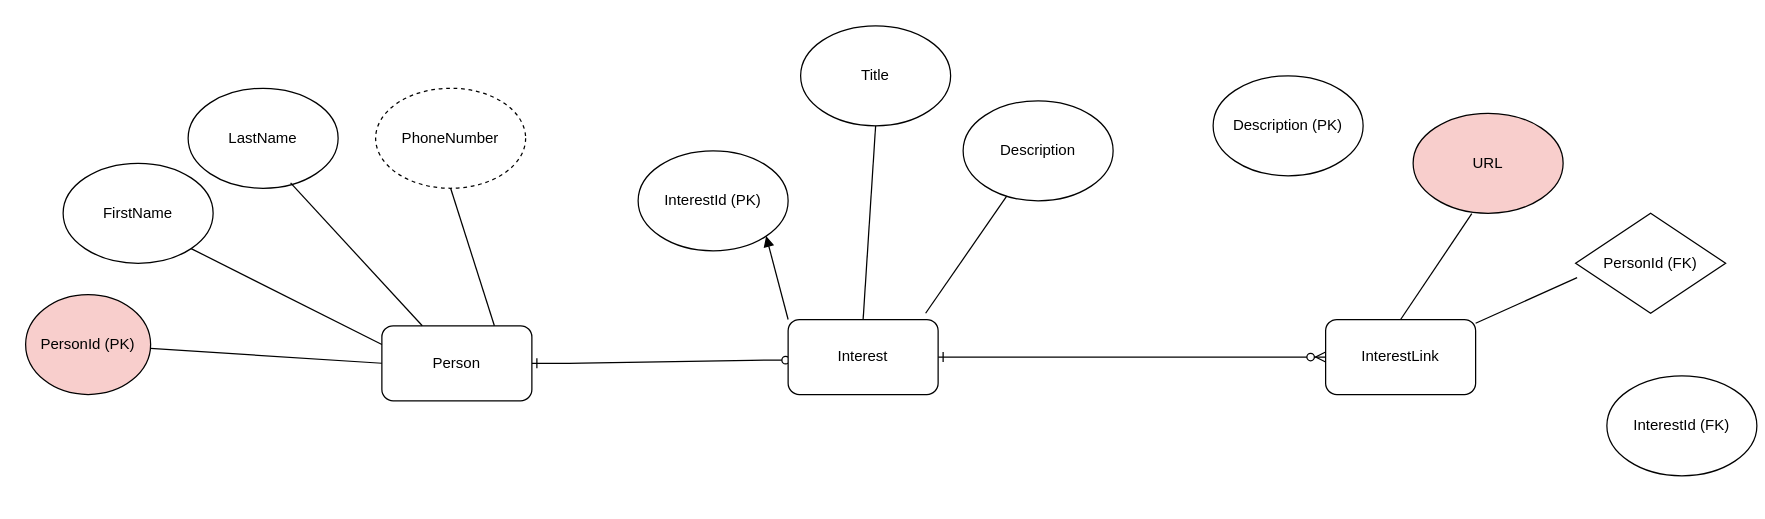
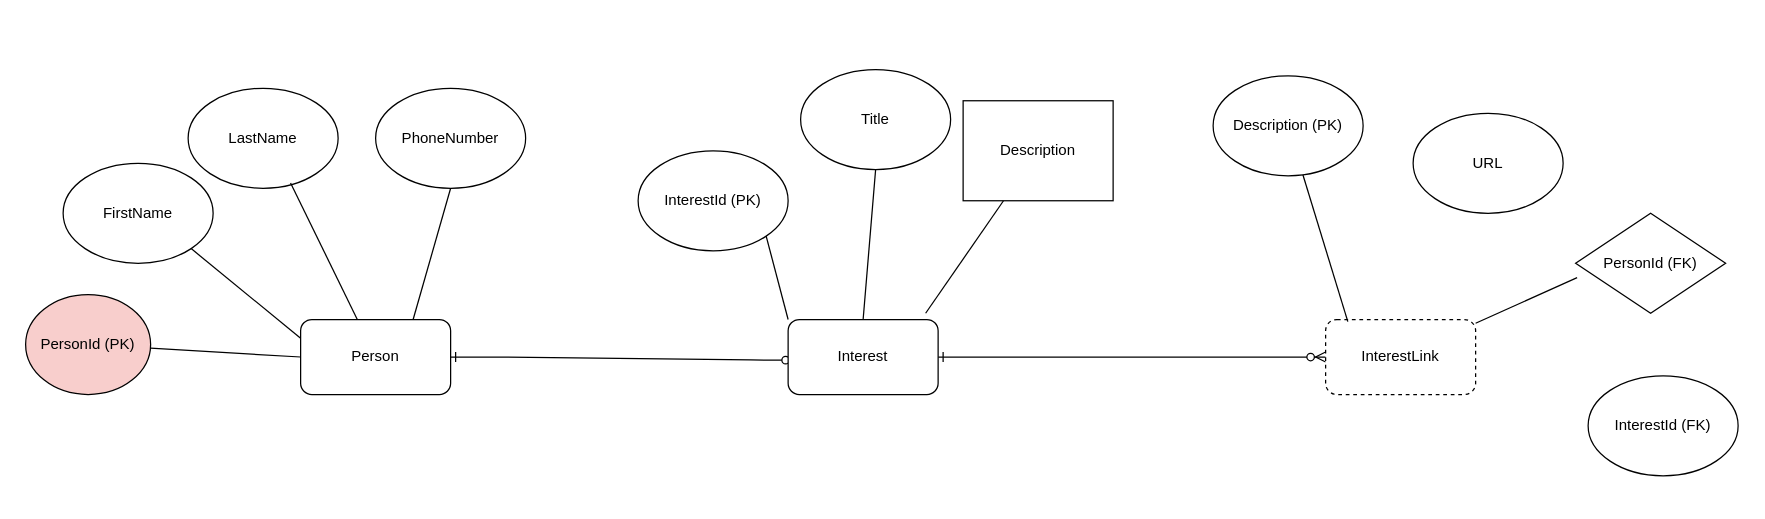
- <mxCell id="17" value="Title" style="ellipse;whiteSpace=wrap;html=1;" vertex="1" parent="1"><mxGeometry x="640" y="20" width="120" height="80" as="geometry" /></mxCell>
+ <mxCell id="17" value="Title" style="ellipse;whiteSpace=wrap;html=1;" vertex="1" parent="1"><mxGeometry x="640" y="55" width="120" height="80" as="geometry" /></mxCell>
- <mxCell id="9" value="PhoneNumber" style="ellipse;whiteSpace=wrap;html=1;dashed=1;" vertex="1" parent="1"><mxGeometry x="300" y="70" width="120" height="80" as="geometry" /></mxCell>
+ <mxCell id="9" value="PhoneNumber" style="ellipse;whiteSpace=wrap;html=1;" vertex="1" parent="1"><mxGeometry x="300" y="70" width="120" height="80" as="geometry" /></mxCell>
- <mxCell id="18" value="Description" style="ellipse;whiteSpace=wrap;html=1;" vertex="1" parent="1"><mxGeometry x="770" y="80" width="120" height="80" as="geometry" /></mxCell>
+ <mxCell id="18" value="Description" style="whiteSpace=wrap;html=1;rounded=0;" vertex="1" parent="1"><mxGeometry x="770" y="80" width="120" height="80" as="geometry" /></mxCell>
- <mxCell id="22" value="URL" style="ellipse;whiteSpace=wrap;html=1;fillColor=#f8cecc;" vertex="1" parent="1"><mxGeometry x="1130" y="90" width="120" height="80" as="geometry" /></mxCell>
+ <mxCell id="22" value="URL" style="ellipse;whiteSpace=wrap;html=1;" vertex="1" parent="1"><mxGeometry x="1130" y="90" width="120" height="80" as="geometry" /></mxCell>
- <mxCell id="11" value="" style="endArrow=block;html=1;rounded=0;entryX=1;entryY=1;entryDx=0;entryDy=0;exitX=0;exitY=0;exitDx=0;exitDy=0;" edge="1" parent="1" source="5" target="16"><mxGeometry width="50" height="50" relative="1" as="geometry"><mxPoint x="490" y="470" as="sourcePoint" /><mxPoint x="540" y="420" as="targetPoint" /></mxGeometry></mxCell>
+ <mxCell id="11" value="" style="endArrow=none;html=1;rounded=0;entryX=1;entryY=1;entryDx=0;entryDy=0;exitX=0;exitY=0;exitDx=0;exitDy=0;" edge="1" parent="1" source="5" target="16"><mxGeometry width="50" height="50" relative="1" as="geometry"><mxPoint x="490" y="470" as="sourcePoint" /><mxPoint x="540" y="420" as="targetPoint" /></mxGeometry></mxCell>
+ <mxCell id="25" value="" style="endArrow=none;html=1;rounded=0;exitX=0.148;exitY=0.029;exitDx=0;exitDy=0;exitPerimeter=0;" edge="1" parent="1" source="6" target="23"><mxGeometry width="50" height="50" relative="1" as="geometry"><mxPoint x="970" y="330" as="sourcePoint" /><mxPoint x="1020" y="280" as="targetPoint" /></mxGeometry></mxCell>
- <mxCell id="26" value="" style="endArrow=none;html=1;rounded=0;entryX=0.391;entryY=1.004;entryDx=0;entryDy=0;entryPerimeter=0;exitX=0.5;exitY=0;exitDx=0;exitDy=0;" edge="1" parent="1" source="6" target="22"><mxGeometry width="50" height="50" relative="1" as="geometry"><mxPoint x="630" y="330" as="sourcePoint" /><mxPoint x="680" y="280" as="targetPoint" /></mxGeometry></mxCell>
- <mxCell id="6" value="InterestLink" style="rounded=1;whiteSpace=wrap;html=1;" vertex="1" parent="1"><mxGeometry x="1060" y="255" width="120" height="60" as="geometry" /></mxCell>
+ <mxCell id="6" value="InterestLink" style="rounded=1;whiteSpace=wrap;html=1;dashed=1;" vertex="1" parent="1"><mxGeometry x="1060" y="255" width="120" height="60" as="geometry" /></mxCell>
- <mxCell id="4" value="Person" style="rounded=1;whiteSpace=wrap;html=1;" vertex="1" parent="1"><mxGeometry x="305" y="260" width="120" height="60" as="geometry" /></mxCell>
+ <mxCell id="4" value="Person" style="rounded=1;whiteSpace=wrap;html=1;" vertex="1" parent="1"><mxGeometry x="240" y="255" width="120" height="60" as="geometry" /></mxCell>
- <mxCell id="24" value="InterestId (FK)" style="ellipse;whiteSpace=wrap;html=1;" vertex="1" parent="1"><mxGeometry x="1285" y="300" width="120" height="80" as="geometry" /></mxCell>
+ <mxCell id="24" value="InterestId (FK)" style="ellipse;whiteSpace=wrap;html=1;" vertex="1" parent="1"><mxGeometry x="1270" y="300" width="120" height="80" as="geometry" /></mxCell>
